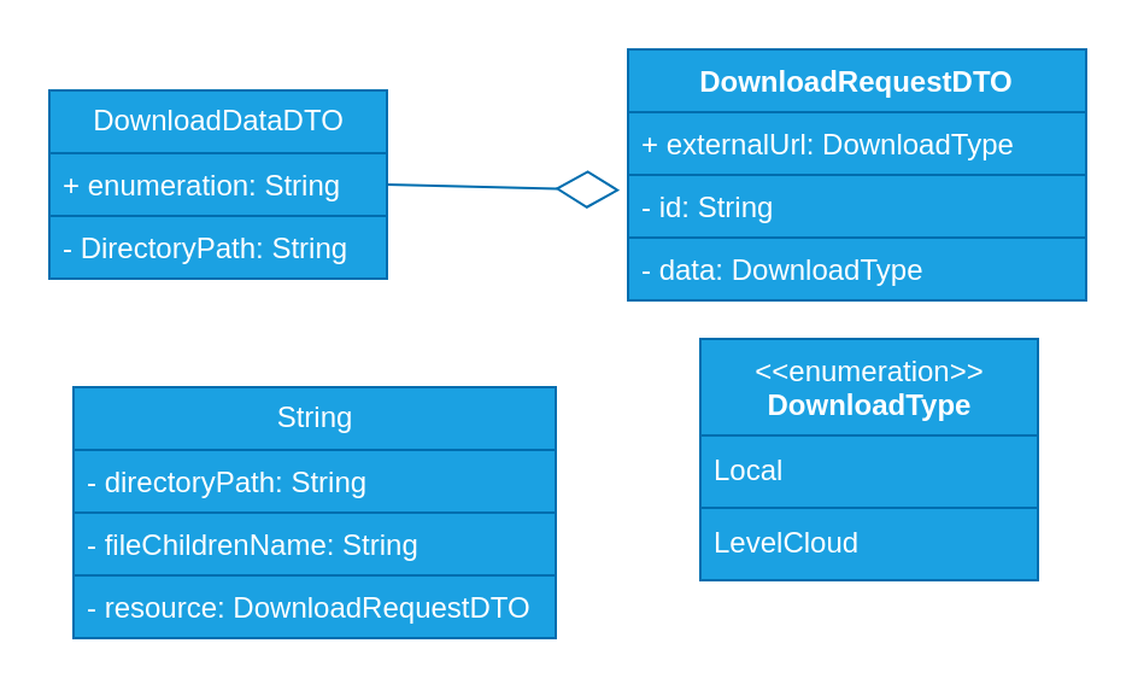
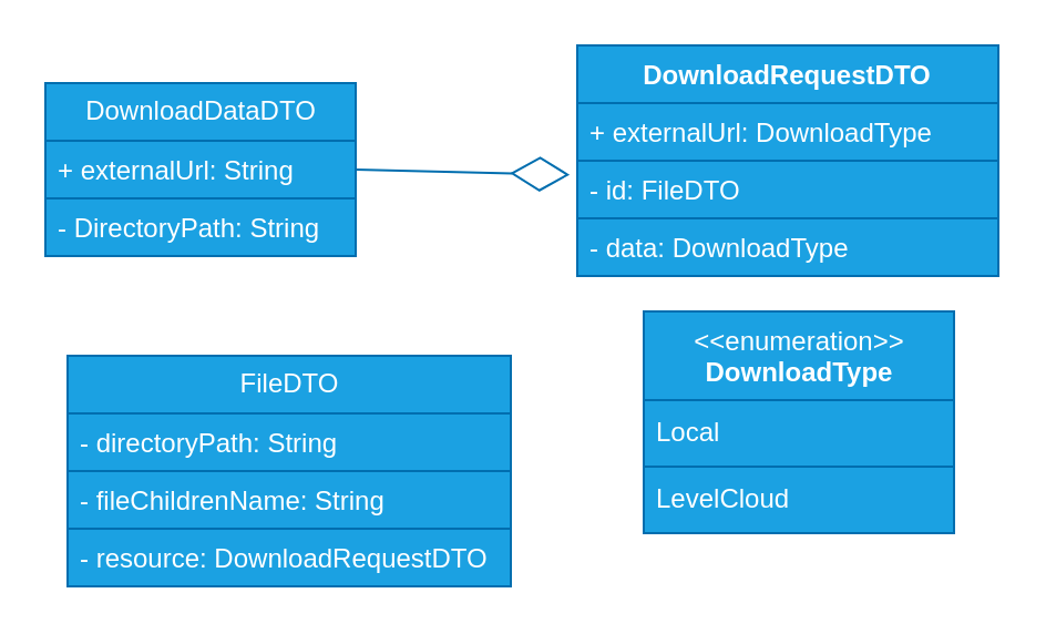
- <mxCell id="3" value="+ enumeration: String" style="text;strokeColor=#006EAF;fillColor=#1ba1e2;align=left;verticalAlign=top;spacingLeft=4;spacingRight=4;overflow=hidden;rotatable=0;points=[[0,0.5],[1,0.5]];portConstraint=eastwest;whiteSpace=wrap;html=1;fontColor=#ffffff;" parent="2" vertex="1"><mxGeometry y="26" width="140" height="26" as="geometry" /></mxCell>
+ <mxCell id="3" value="+ externalUrl: String" style="text;strokeColor=#006EAF;fillColor=#1ba1e2;align=left;verticalAlign=top;spacingLeft=4;spacingRight=4;overflow=hidden;rotatable=0;points=[[0,0.5],[1,0.5]];portConstraint=eastwest;whiteSpace=wrap;html=1;fontColor=#ffffff;" parent="2" vertex="1"><mxGeometry y="26" width="140" height="26" as="geometry" /></mxCell>
- <mxCell id="10" value="- id: String" style="text;strokeColor=#006EAF;fillColor=#1ba1e2;align=left;verticalAlign=top;spacingLeft=4;spacingRight=4;overflow=hidden;rotatable=0;points=[[0,0.5],[1,0.5]];portConstraint=eastwest;fontColor=#ffffff;" parent="8" vertex="1"><mxGeometry y="52" width="190" height="26" as="geometry" /></mxCell>
+ <mxCell id="10" value="- id: FileDTO" style="text;strokeColor=#006EAF;fillColor=#1ba1e2;align=left;verticalAlign=top;spacingLeft=4;spacingRight=4;overflow=hidden;rotatable=0;points=[[0,0.5],[1,0.5]];portConstraint=eastwest;fontColor=#ffffff;" parent="8" vertex="1"><mxGeometry y="52" width="190" height="26" as="geometry" /></mxCell>
- <mxCell id="13" value="String" style="swimlane;fontStyle=0;childLayout=stackLayout;horizontal=1;startSize=26;fillColor=#1ba1e2;horizontalStack=0;resizeParent=1;resizeParentMax=0;resizeLast=0;collapsible=1;marginBottom=0;html=1;fontColor=#ffffff;strokeColor=#006EAF;" parent="1" vertex="1"><mxGeometry x="30" y="160" width="200" height="104" as="geometry" /></mxCell>
+ <mxCell id="13" value="FileDTO" style="swimlane;fontStyle=0;childLayout=stackLayout;horizontal=1;startSize=26;fillColor=#1ba1e2;horizontalStack=0;resizeParent=1;resizeParentMax=0;resizeLast=0;collapsible=1;marginBottom=0;html=1;fontColor=#ffffff;strokeColor=#006EAF;" parent="1" vertex="1"><mxGeometry x="30" y="160" width="200" height="104" as="geometry" /></mxCell>
